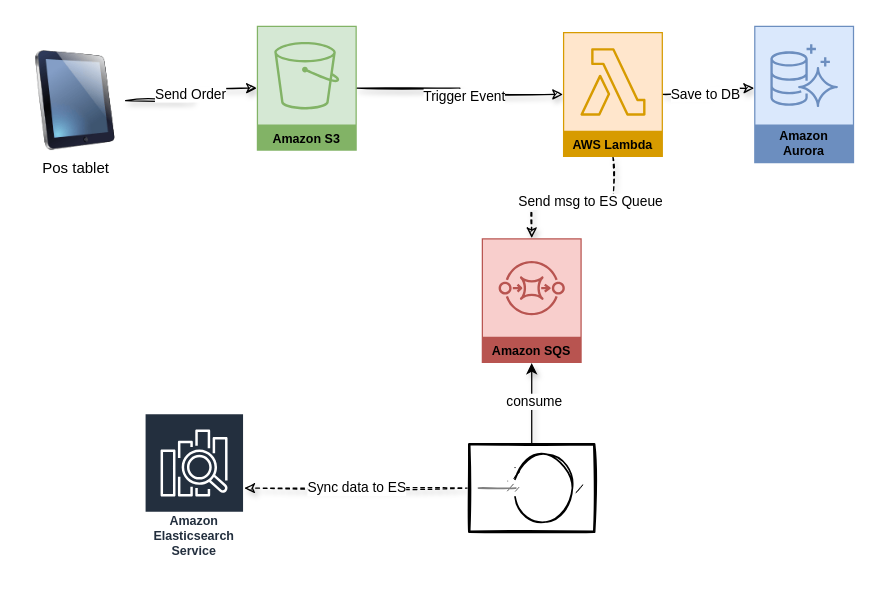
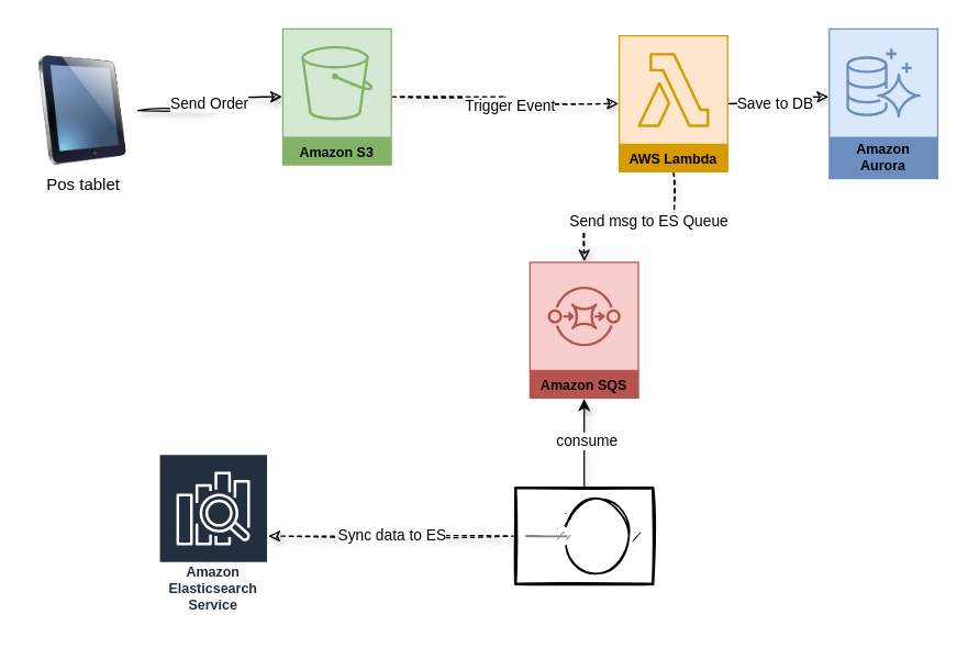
- <mxCell id="4" value="" style="edgeStyle=orthogonalEdgeStyle;rounded=0;orthogonalLoop=1;jettySize=auto;html=1;sketch=1;shadow=1;" edge="1" parent="1" source="6" target="11"><mxGeometry relative="1" as="geometry" /></mxCell>
+ <mxCell id="4" value="" style="edgeStyle=orthogonalEdgeStyle;rounded=0;orthogonalLoop=1;jettySize=auto;html=1;sketch=1;shadow=1;dashed=1;" edge="1" parent="1" source="6" target="11"><mxGeometry relative="1" as="geometry" /></mxCell>
